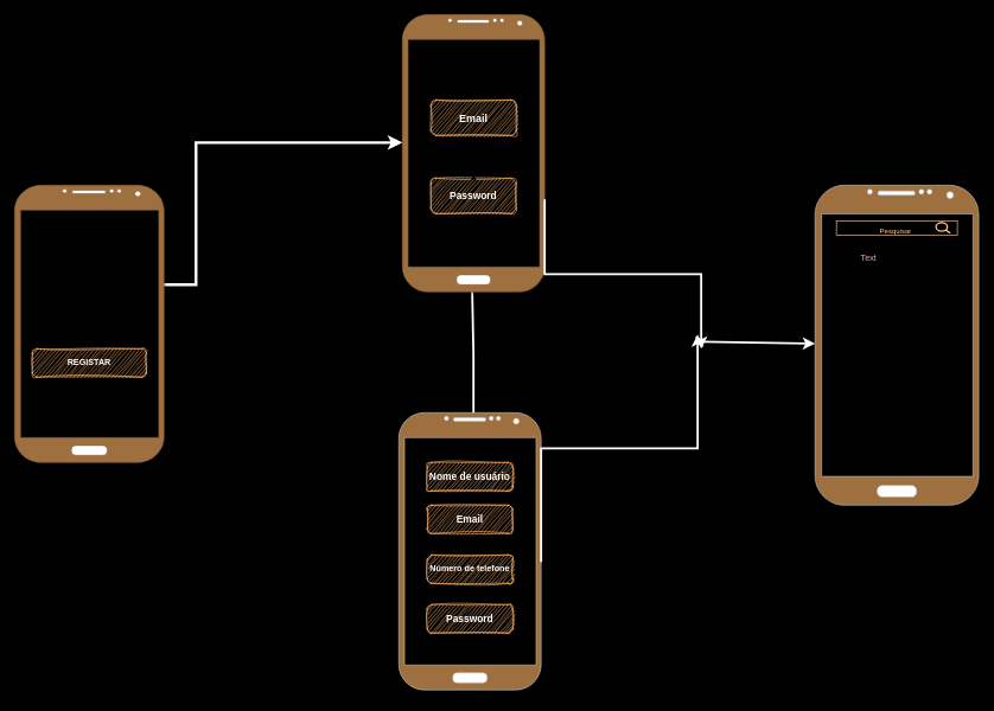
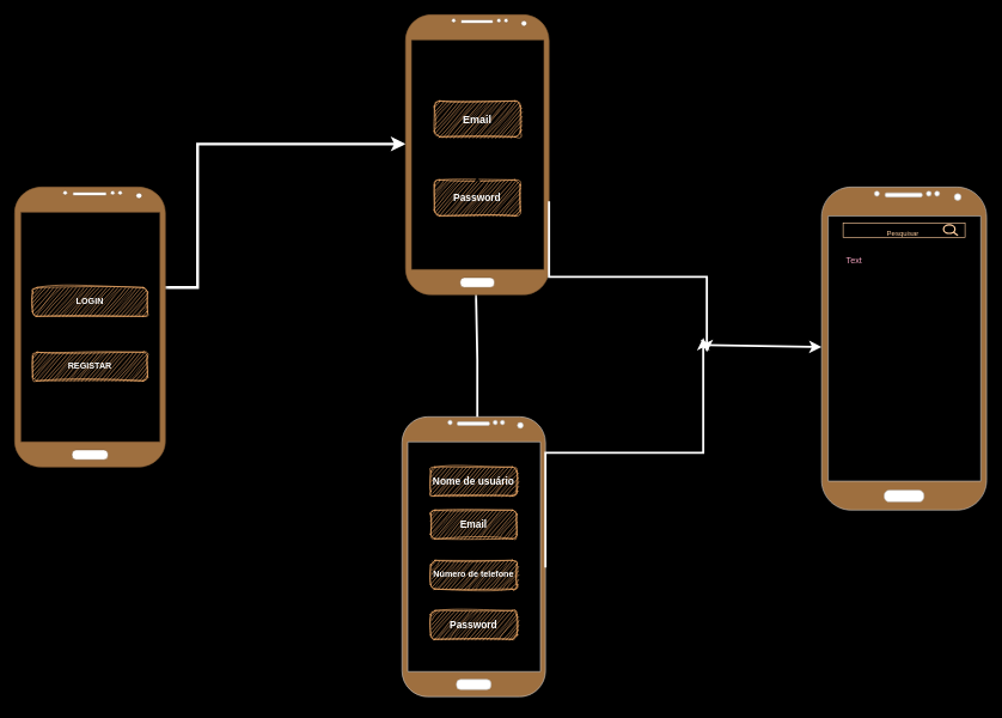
- <mxCell id="28" value="Text" style="text;html=1;align=center;verticalAlign=middle;resizable=0;points=[];autosize=1;strokeColor=none;fillColor=none;fontSize=12;fontFamily=Helvetica;fontColor=#f4a4c0;" vertex="1" parent="1"><mxGeometry x="1195" y="348" width="50" height="30" as="geometry" /></mxCell>
+ <mxCell id="28" value="Text" style="text;html=1;align=center;verticalAlign=middle;resizable=0;points=[];autosize=1;strokeColor=none;fillColor=none;fontSize=12;fontFamily=Helvetica;fontColor=#f4a4c0;" vertex="1" parent="1"><mxGeometry x="1165" y="348" width="50" height="30" as="geometry" /></mxCell>
+ <mxCell id="18" value="&lt;p style=&quot;line-height: 140%;&quot;&gt;&lt;font color=&quot;#ffffff&quot;&gt;&lt;b&gt;LOGIN&lt;/b&gt;&lt;/font&gt;&lt;/p&gt;" style="rounded=1;whiteSpace=wrap;html=1;labelBackgroundColor=none;labelBorderColor=none;fillColor=#FFB570;gradientColor=none;sketch=1;curveFitting=1;jiggle=2;strokeColor=#FFB570;" parent="1" vertex="1"><mxGeometry x="45" y="400" width="160" height="40" as="geometry" /></mxCell>
